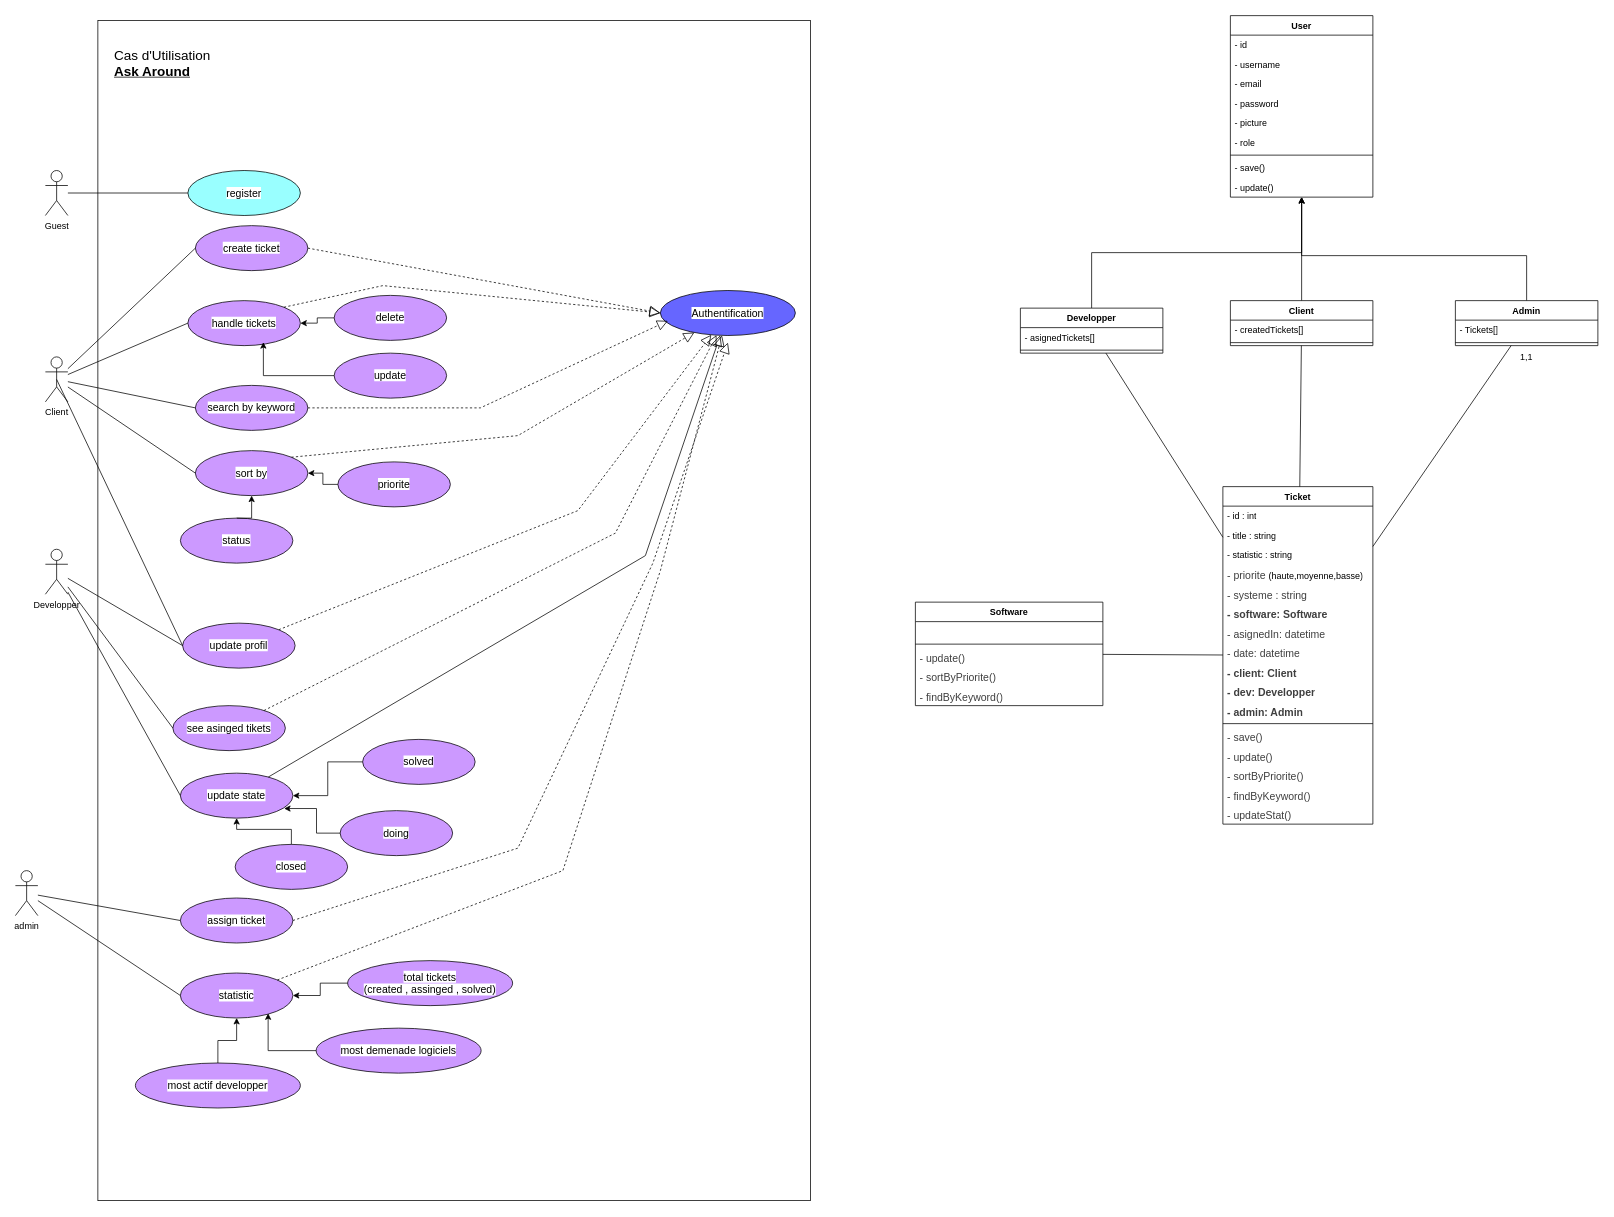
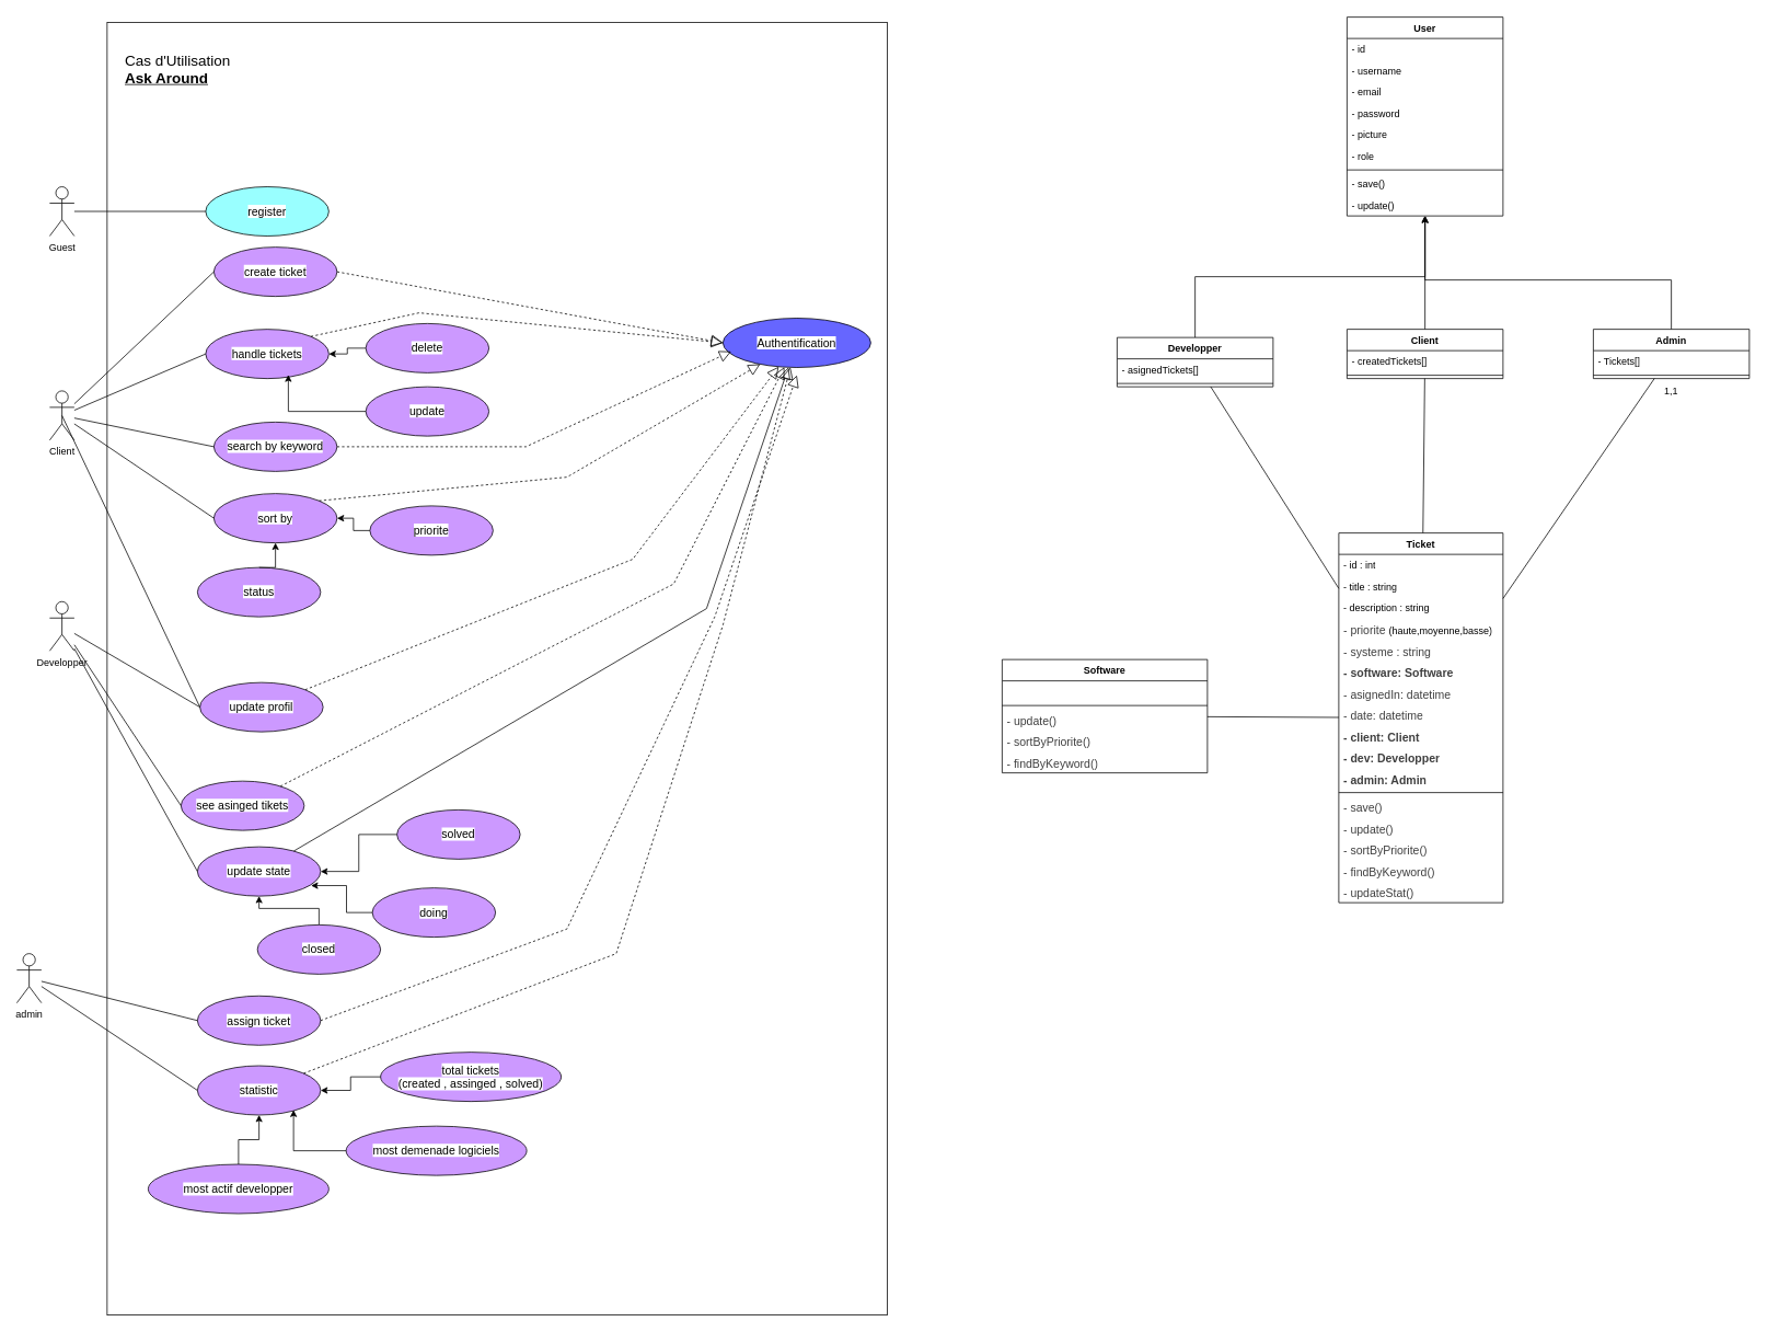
- <mxCell id="5" value="&lt;div&gt;- statistic : string&lt;/div&gt;" style="text;strokeColor=none;fillColor=none;align=left;verticalAlign=top;spacingLeft=4;spacingRight=4;overflow=hidden;rotatable=0;points=[[0,0.5],[1,0.5]];portConstraint=eastwest;whiteSpace=wrap;html=1;" vertex="1" parent="2"><mxGeometry y="78" width="200" height="26" as="geometry" /></mxCell>
+ <mxCell id="5" value="&lt;div&gt;- description : string&lt;/div&gt;" style="text;strokeColor=none;fillColor=none;align=left;verticalAlign=top;spacingLeft=4;spacingRight=4;overflow=hidden;rotatable=0;points=[[0,0.5],[1,0.5]];portConstraint=eastwest;whiteSpace=wrap;html=1;" vertex="1" parent="2"><mxGeometry y="78" width="200" height="26" as="geometry" /></mxCell>
- <mxCell id="87" value="&lt;div style=&quot;text-align: start;&quot;&gt;&lt;font face=&quot;Nunito Sans, sans-serif&quot; color=&quot;#000000&quot;&gt;&lt;span style=&quot;font-size: 14px; white-space-collapse: preserve; background-color: rgb(255, 255, 255);&quot;&gt;see asinged tikets&lt;/span&gt;&lt;/font&gt;&lt;/div&gt;" style="ellipse;whiteSpace=wrap;html=1;fillColor=#CC99FF;" vertex="1" parent="1"><mxGeometry x="230" y="940" width="150" height="60" as="geometry" /></mxCell>
+ <mxCell id="87" value="&lt;div style=&quot;text-align: start;&quot;&gt;&lt;font face=&quot;Nunito Sans, sans-serif&quot; color=&quot;#000000&quot;&gt;&lt;span style=&quot;font-size: 14px; white-space-collapse: preserve; background-color: rgb(255, 255, 255);&quot;&gt;see asinged tikets&lt;/span&gt;&lt;/font&gt;&lt;/div&gt;" style="ellipse;whiteSpace=wrap;html=1;fillColor=#CC99FF;" vertex="1" parent="1"><mxGeometry x="220" y="950" width="150" height="60" as="geometry" /></mxCell>
- <mxCell id="50" value="&lt;div style=&quot;text-align: start;&quot;&gt;&lt;font face=&quot;Nunito Sans, sans-serif&quot; color=&quot;#000000&quot;&gt;&lt;span style=&quot;font-size: 14px; white-space-collapse: preserve; background-color: rgb(255, 255, 255);&quot;&gt;assign ticket&lt;/span&gt;&lt;/font&gt;&lt;/div&gt;" style="ellipse;whiteSpace=wrap;html=1;fillColor=#CC99FF;" vertex="1" parent="1"><mxGeometry x="240" y="1196.5" width="150" height="60" as="geometry" /></mxCell>
+ <mxCell id="50" value="&lt;div style=&quot;text-align: start;&quot;&gt;&lt;font face=&quot;Nunito Sans, sans-serif&quot; color=&quot;#000000&quot;&gt;&lt;span style=&quot;font-size: 14px; white-space-collapse: preserve; background-color: rgb(255, 255, 255);&quot;&gt;assign ticket&lt;/span&gt;&lt;/font&gt;&lt;/div&gt;" style="ellipse;whiteSpace=wrap;html=1;fillColor=#CC99FF;" vertex="1" parent="1"><mxGeometry x="240" y="1211.5" width="150" height="60" as="geometry" /></mxCell>
